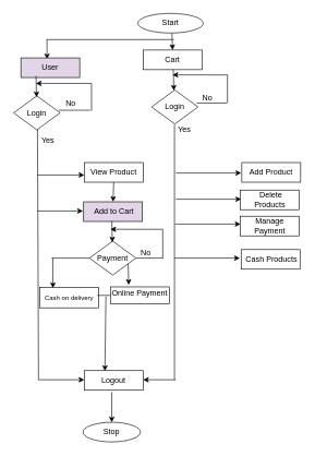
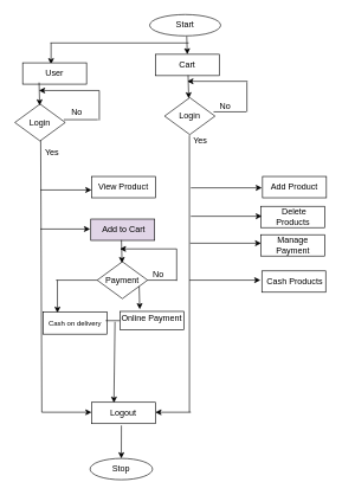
- <mxCell id="20" value="User" style="rounded=0;whiteSpace=wrap;html=1;fillColor=#e1d5e7;" parent="1" vertex="1"><mxGeometry x="31" y="88" width="90" height="30" as="geometry" /></mxCell>
+ <mxCell id="20" value="User" style="rounded=0;whiteSpace=wrap;html=1;" parent="1" vertex="1"><mxGeometry x="31" y="88" width="90" height="30" as="geometry" /></mxCell>
- <mxCell id="50" value="" style="endArrow=classic;html=1;rounded=0;exitX=0.5;exitY=1;exitDx=0;exitDy=0;entryX=0.5;entryY=0;entryDx=0;entryDy=0;" parent="1" source="29" target="30" edge="1"><mxGeometry width="50" height="50" relative="1" as="geometry"><mxPoint x="38" y="330" as="sourcePoint" /><mxPoint x="88" y="280" as="targetPoint" /></mxGeometry></mxCell>
